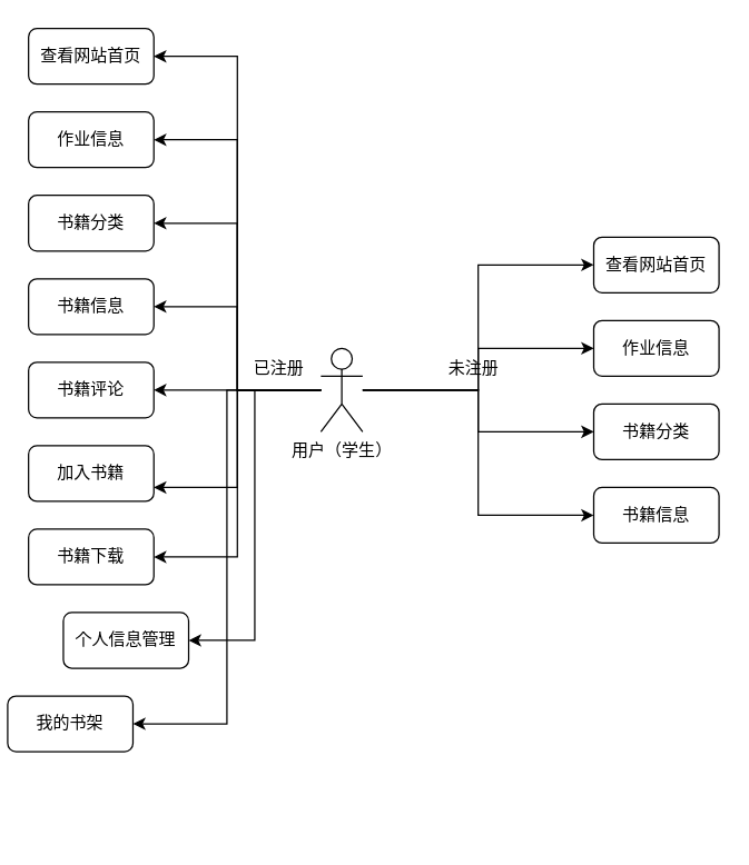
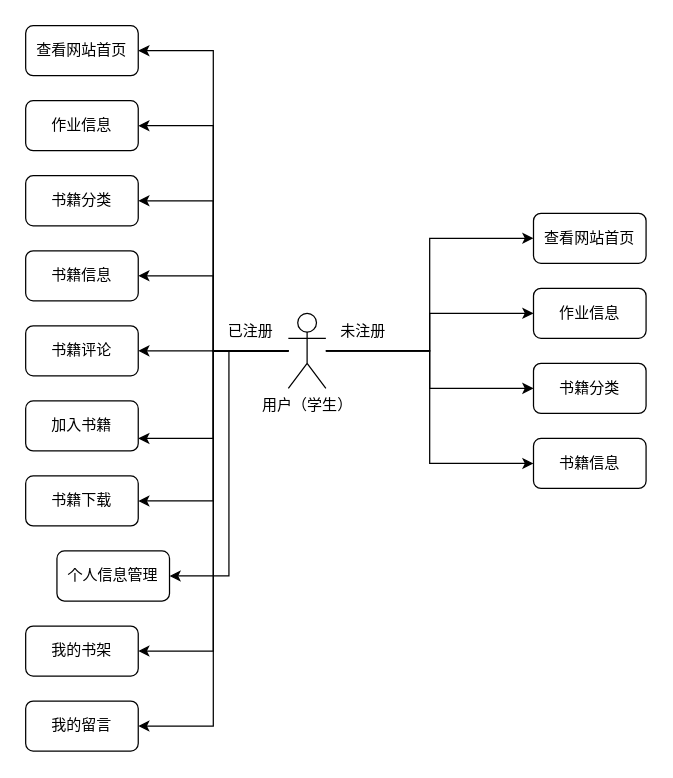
- <mxCell id="21" value="未注册" style="text;html=1;strokeColor=none;fillColor=none;align=center;verticalAlign=middle;whiteSpace=wrap;rounded=0;" vertex="1" parent="1"><mxGeometry x="310" y="250" width="60" height="30" as="geometry" /></mxCell>
+ <mxCell id="21" value="未注册" style="text;html=1;strokeColor=none;fillColor=none;align=center;verticalAlign=middle;whiteSpace=wrap;rounded=0;" vertex="1" parent="1"><mxGeometry x="260" y="250" width="60" height="30" as="geometry" /></mxCell>
- <mxCell id="30" value="我的书架" style="rounded=1;whiteSpace=wrap;html=1;" vertex="1" parent="1"><mxGeometry x="5" y="500" width="90" height="40" as="geometry" /></mxCell>
+ <mxCell id="30" value="我的书架" style="rounded=1;whiteSpace=wrap;html=1;" vertex="1" parent="1"><mxGeometry x="20" y="500" width="90" height="40" as="geometry" /></mxCell>
+ <mxCell id="15" style="edgeStyle=orthogonalEdgeStyle;rounded=0;orthogonalLoop=1;jettySize=auto;html=1;entryX=1;entryY=0.5;entryDx=0;entryDy=0;" edge="1" parent="1" source="16" target="31"><mxGeometry relative="1" as="geometry" /></mxCell>
+ <mxCell id="31" value="我的留言" style="rounded=1;whiteSpace=wrap;html=1;" vertex="1" parent="1"><mxGeometry x="20" y="560" width="90" height="40" as="geometry" /></mxCell>
